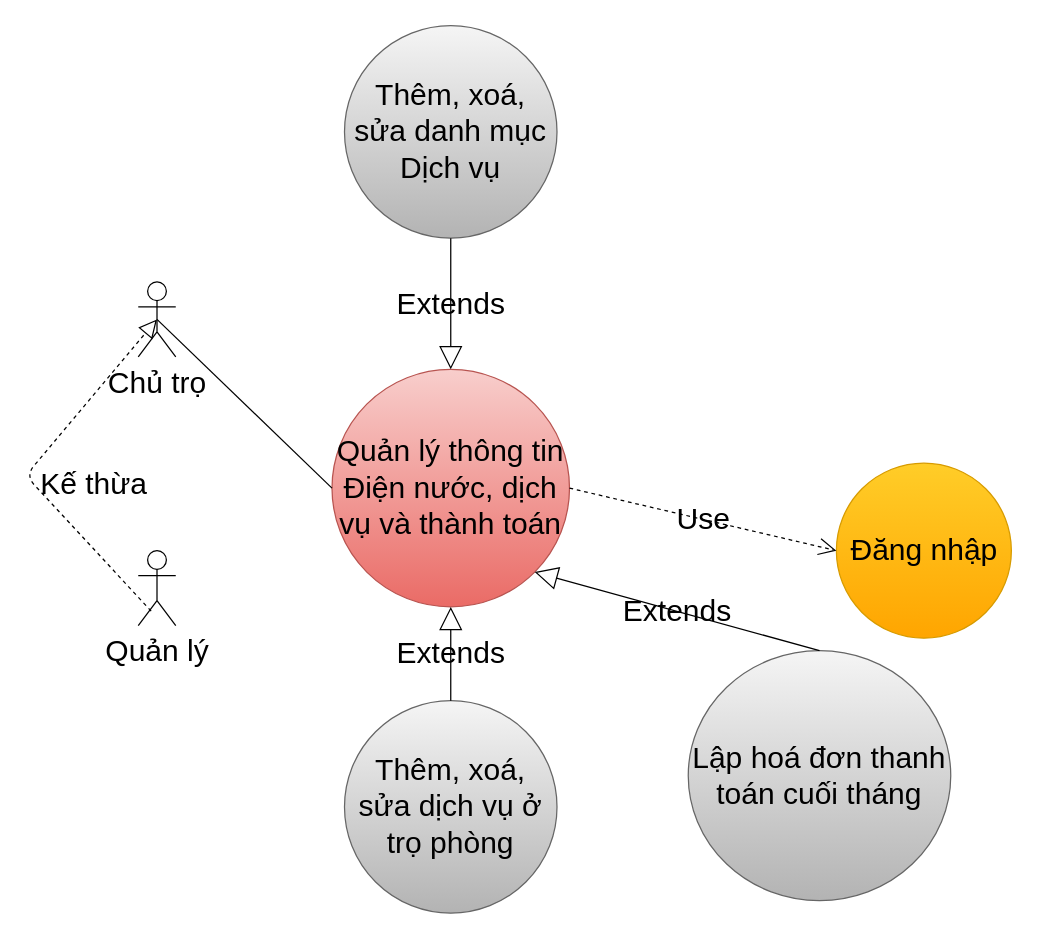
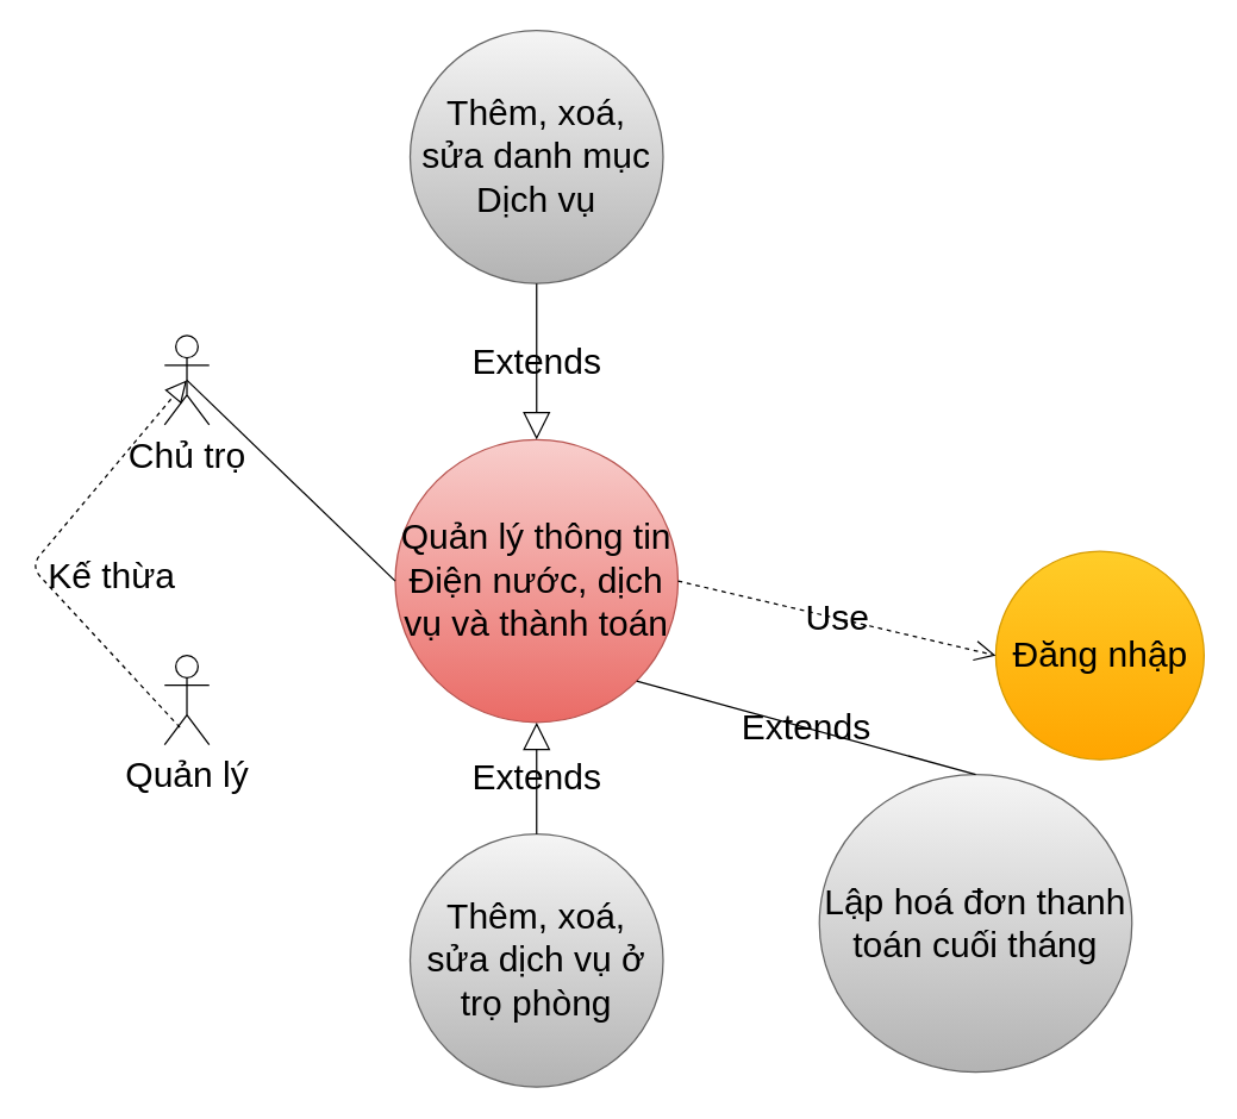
- <mxCell id="14" value="Extends" style="endArrow=block;endSize=16;endFill=0;html=1;fontSize=24;entryX=1;entryY=1;entryDx=0;entryDy=0;exitX=0.5;exitY=0;exitDx=0;exitDy=0;labelBackgroundColor=none;" edge="1" parent="1" source="12" target="4"><mxGeometry width="160" relative="1" as="geometry"><mxPoint x="377.304" y="239.651" as="sourcePoint" /><mxPoint x="370" y="320" as="targetPoint" /></mxGeometry></mxCell>
+ <mxCell id="14" value="Extends" style="endArrow=none;endSize=16;endFill=0;html=1;fontSize=24;entryX=1;entryY=1;entryDx=0;entryDy=0;exitX=0.5;exitY=0;exitDx=0;exitDy=0;labelBackgroundColor=none;" edge="1" parent="1" source="12" target="4"><mxGeometry width="160" relative="1" as="geometry"><mxPoint x="377.304" y="239.651" as="sourcePoint" /><mxPoint x="370" y="320" as="targetPoint" /></mxGeometry></mxCell>
